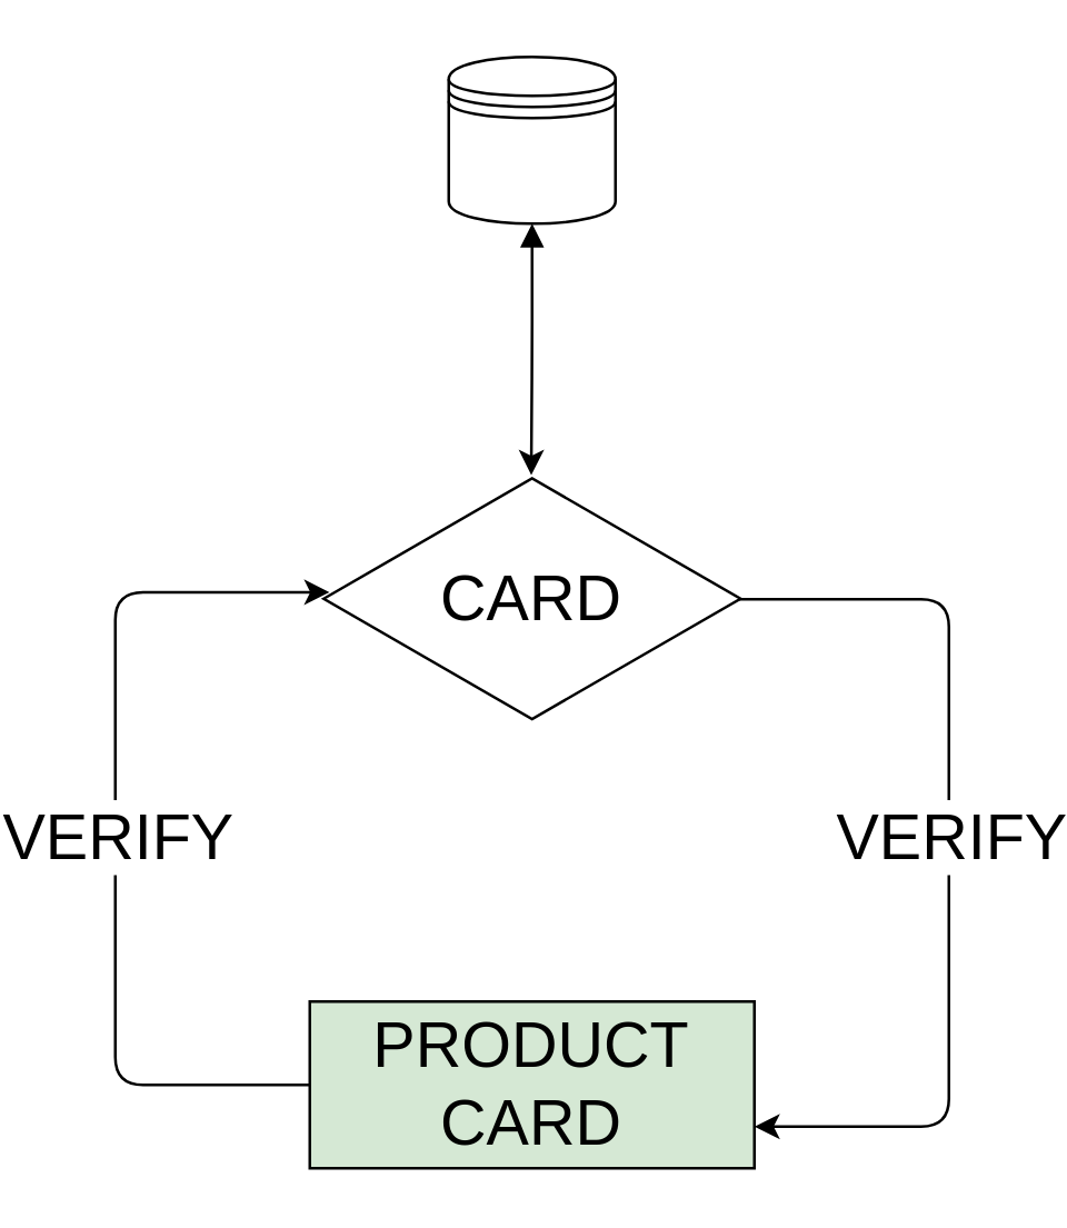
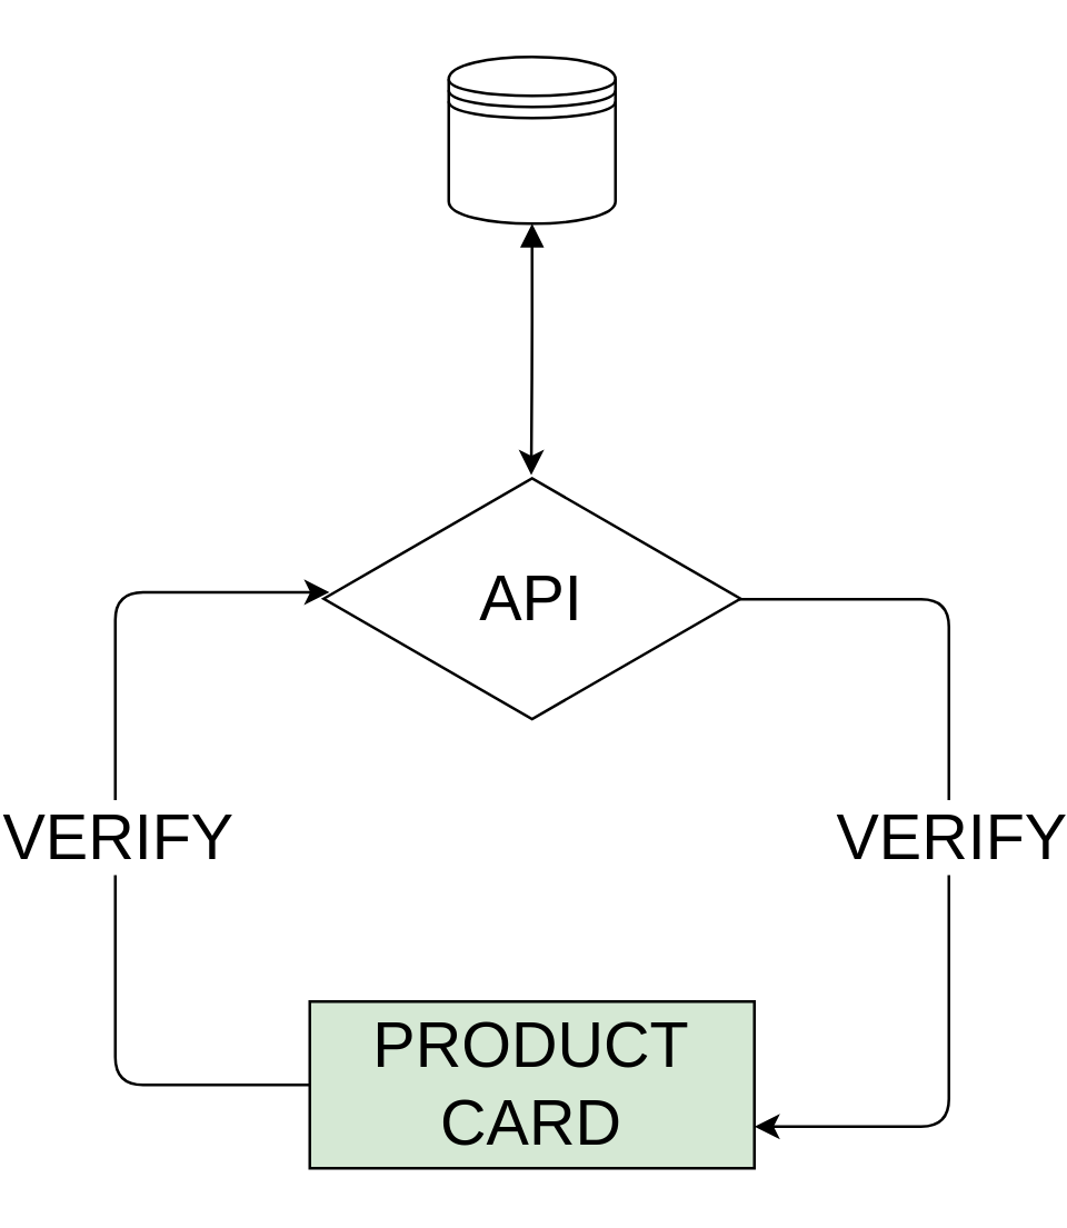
- <mxCell id="5" value="CARD" style="html=1;whiteSpace=wrap;aspect=fixed;shape=isoRectangle;fontSize=23;" vertex="1" parent="1"><mxGeometry x="95" y="170" width="150" height="90" as="geometry" /></mxCell>
+ <mxCell id="5" value="API" style="html=1;whiteSpace=wrap;aspect=fixed;shape=isoRectangle;fontSize=23;" vertex="1" parent="1"><mxGeometry x="95" y="170" width="150" height="90" as="geometry" /></mxCell>
